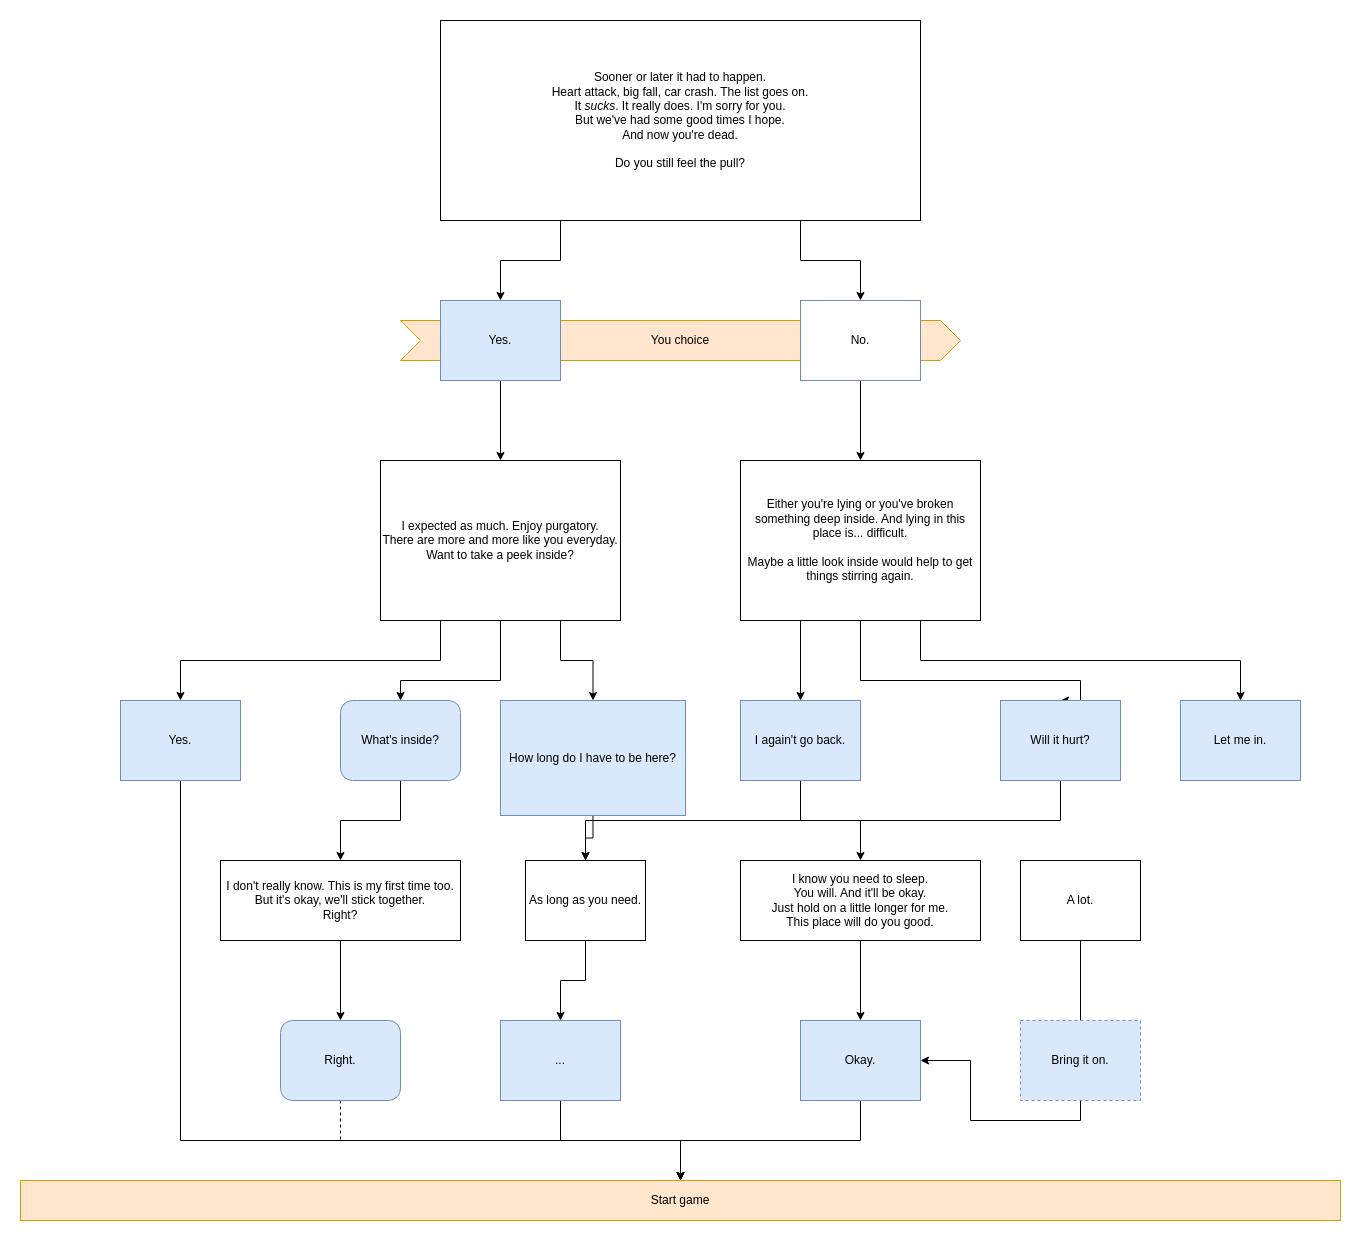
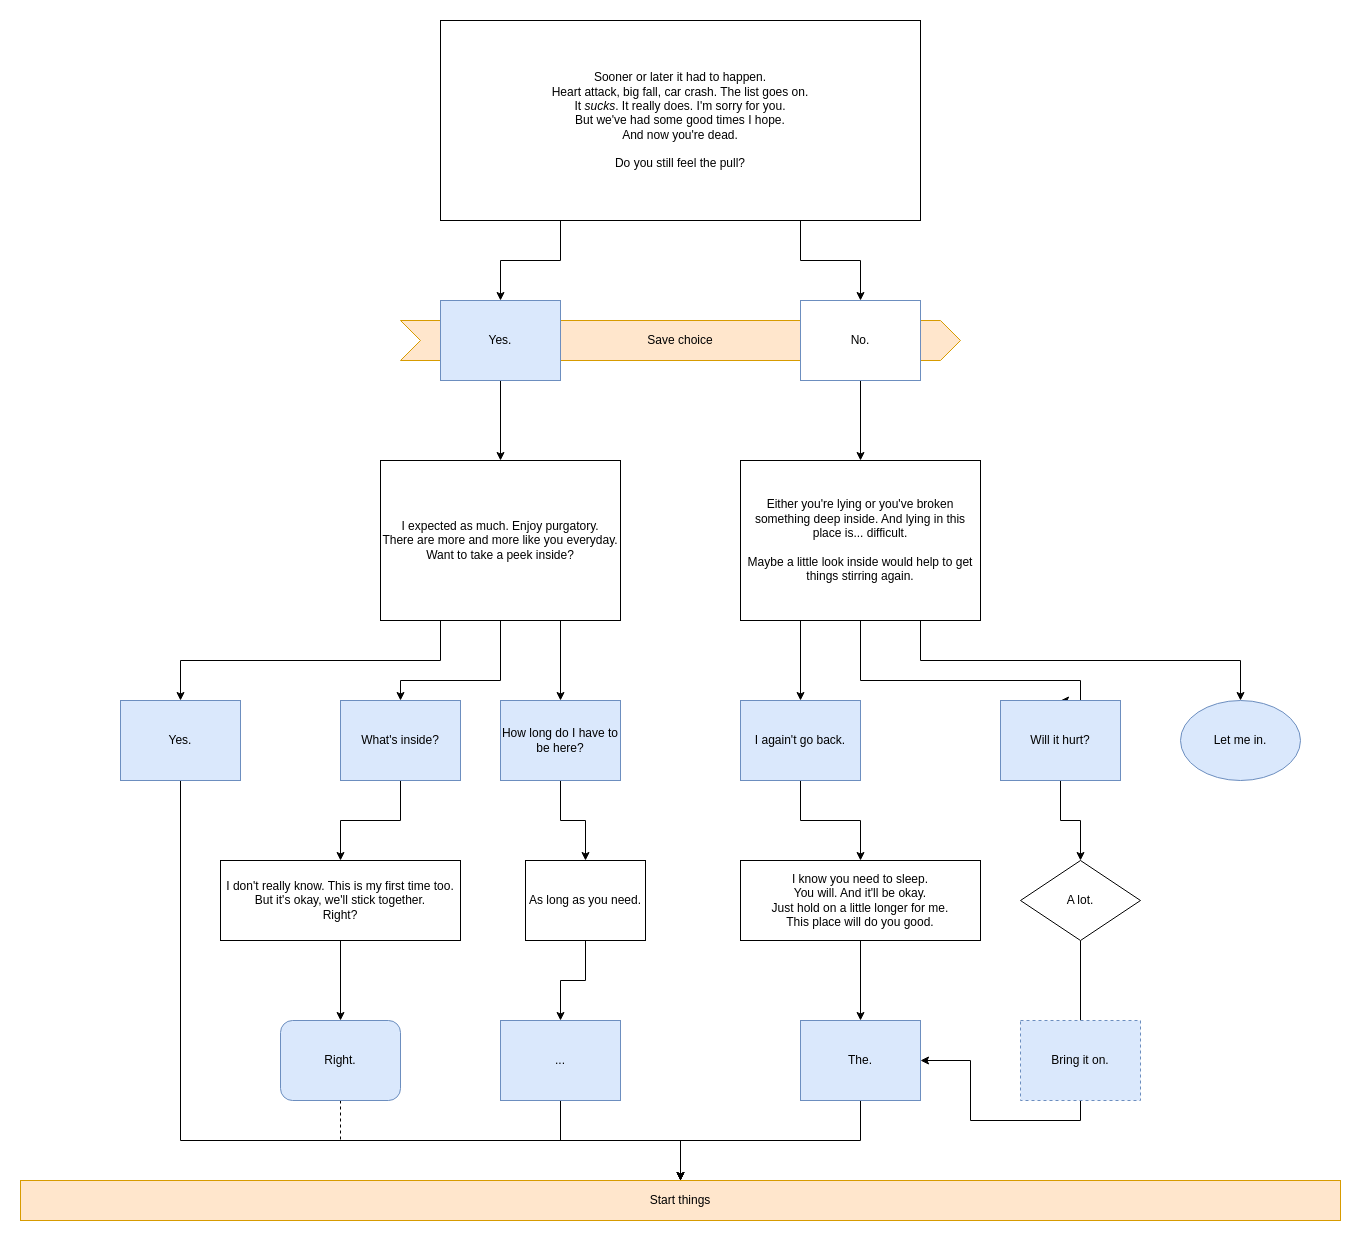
- <mxCell id="2" value="You choice" style="shape=step;perimeter=stepPerimeter;whiteSpace=wrap;html=1;fixedSize=1;fillColor=#ffe6cc;strokeColor=#d79b00;" vertex="1" parent="1"><mxGeometry x="400" y="320" width="560" height="40" as="geometry" /></mxCell>
+ <mxCell id="2" value="Save choice" style="shape=step;perimeter=stepPerimeter;whiteSpace=wrap;html=1;fixedSize=1;fillColor=#ffe6cc;strokeColor=#d79b00;" vertex="1" parent="1"><mxGeometry x="400" y="320" width="560" height="40" as="geometry" /></mxCell>
- <mxCell id="21" value="What's inside?" style="whiteSpace=wrap;html=1;fillColor=#dae8fc;strokeColor=#6c8ebf;rounded=1;" vertex="1" parent="1"><mxGeometry x="340" y="700" width="120" height="80" as="geometry" /></mxCell>
+ <mxCell id="21" value="What's inside?" style="rounded=0;whiteSpace=wrap;html=1;fillColor=#dae8fc;strokeColor=#6c8ebf;" vertex="1" parent="1"><mxGeometry x="340" y="700" width="120" height="80" as="geometry" /></mxCell>
- <mxCell id="28" value="Let me in." style="rounded=0;whiteSpace=wrap;html=1;fillColor=#dae8fc;strokeColor=#6c8ebf;" vertex="1" parent="1"><mxGeometry x="1180" y="700" width="120" height="80" as="geometry" /></mxCell>
+ <mxCell id="28" value="Let me in." style="ellipse;whiteSpace=wrap;html=1;fillColor=#dae8fc;strokeColor=#6c8ebf;" vertex="1" parent="1"><mxGeometry x="1180" y="700" width="120" height="80" as="geometry" /></mxCell>
- <mxCell id="19" value="How long do I have to be here?" style="rounded=0;whiteSpace=wrap;html=1;fillColor=#dae8fc;strokeColor=#6c8ebf;" vertex="1" parent="1"><mxGeometry x="500" y="700" width="185" height="115" as="geometry" /></mxCell>
+ <mxCell id="19" value="How long do I have to be here?" style="rounded=0;whiteSpace=wrap;html=1;fillColor=#dae8fc;strokeColor=#6c8ebf;" vertex="1" parent="1"><mxGeometry x="500" y="700" width="120" height="80" as="geometry" /></mxCell>
- <mxCell id="26" style="edgeStyle=orthogonalEdgeStyle;rounded=0;orthogonalLoop=1;jettySize=auto;html=1;exitX=0.5;exitY=1;exitDx=0;exitDy=0;" edge="1" parent="1" source="27" target="34"><mxGeometry relative="1" as="geometry" /></mxCell>
+ <mxCell id="26" style="edgeStyle=orthogonalEdgeStyle;rounded=0;orthogonalLoop=1;jettySize=auto;html=1;exitX=0.5;exitY=1;exitDx=0;exitDy=0;entryX=0.5;entryY=0;entryDx=0;entryDy=0;" edge="1" parent="1" source="27" target="42"><mxGeometry relative="1" as="geometry" /></mxCell>
- <mxCell id="42" value="A lot." style="rounded=0;whiteSpace=wrap;html=1;" vertex="1" parent="1"><mxGeometry x="1020" y="860" width="120" height="80" as="geometry" /></mxCell>
+ <mxCell id="42" value="A lot." style="rhombus;whiteSpace=wrap;html=1;" vertex="1" parent="1"><mxGeometry x="1020" y="860" width="120" height="80" as="geometry" /></mxCell>
- <mxCell id="40" value="Okay." style="rounded=0;whiteSpace=wrap;html=1;fillColor=#dae8fc;strokeColor=#6c8ebf;" vertex="1" parent="1"><mxGeometry x="800" y="1020" width="120" height="80" as="geometry" /></mxCell>
+ <mxCell id="40" value="The." style="rounded=0;whiteSpace=wrap;html=1;fillColor=#dae8fc;strokeColor=#6c8ebf;" vertex="1" parent="1"><mxGeometry x="800" y="1020" width="120" height="80" as="geometry" /></mxCell>
- <mxCell id="45" value="Start game" style="rounded=0;whiteSpace=wrap;html=1;fillColor=#ffe6cc;strokeColor=#d79b00;" vertex="1" parent="1"><mxGeometry x="20" y="1180" width="1320" height="40" as="geometry" /></mxCell>
+ <mxCell id="45" value="Start things" style="rounded=0;whiteSpace=wrap;html=1;fillColor=#ffe6cc;strokeColor=#d79b00;" vertex="1" parent="1"><mxGeometry x="20" y="1180" width="1320" height="40" as="geometry" /></mxCell>
